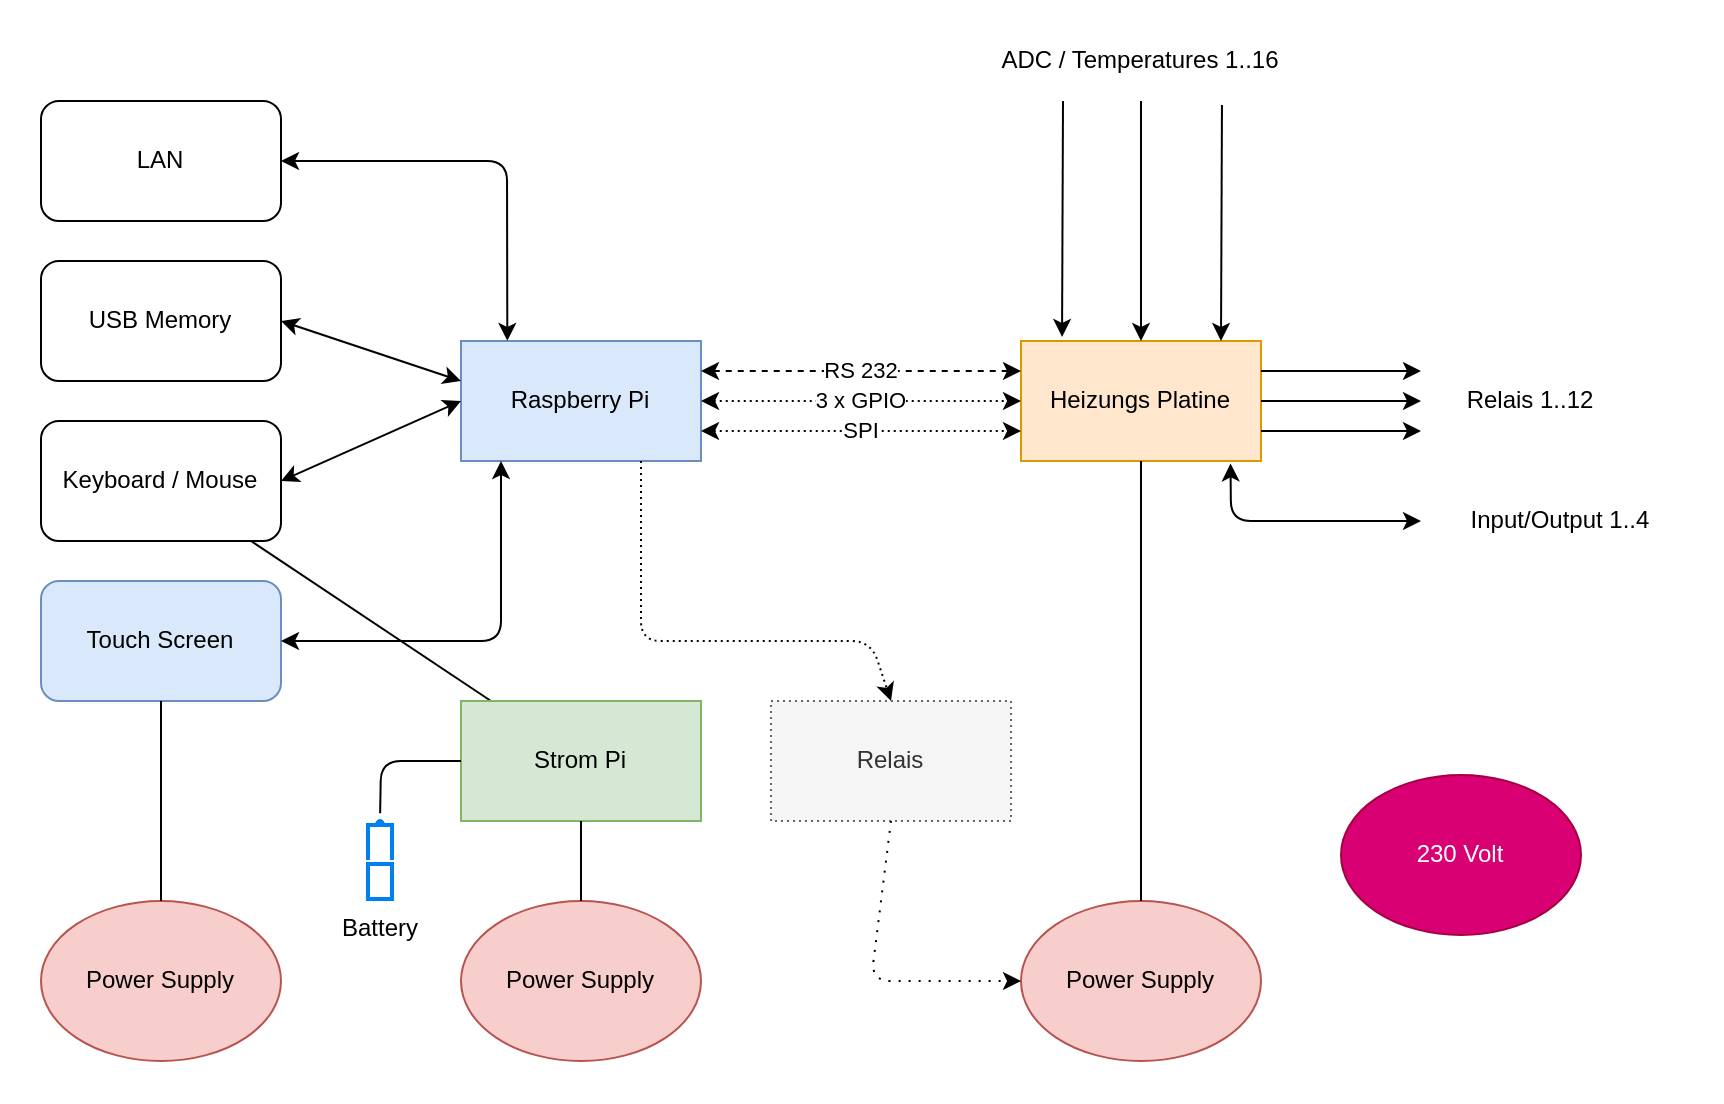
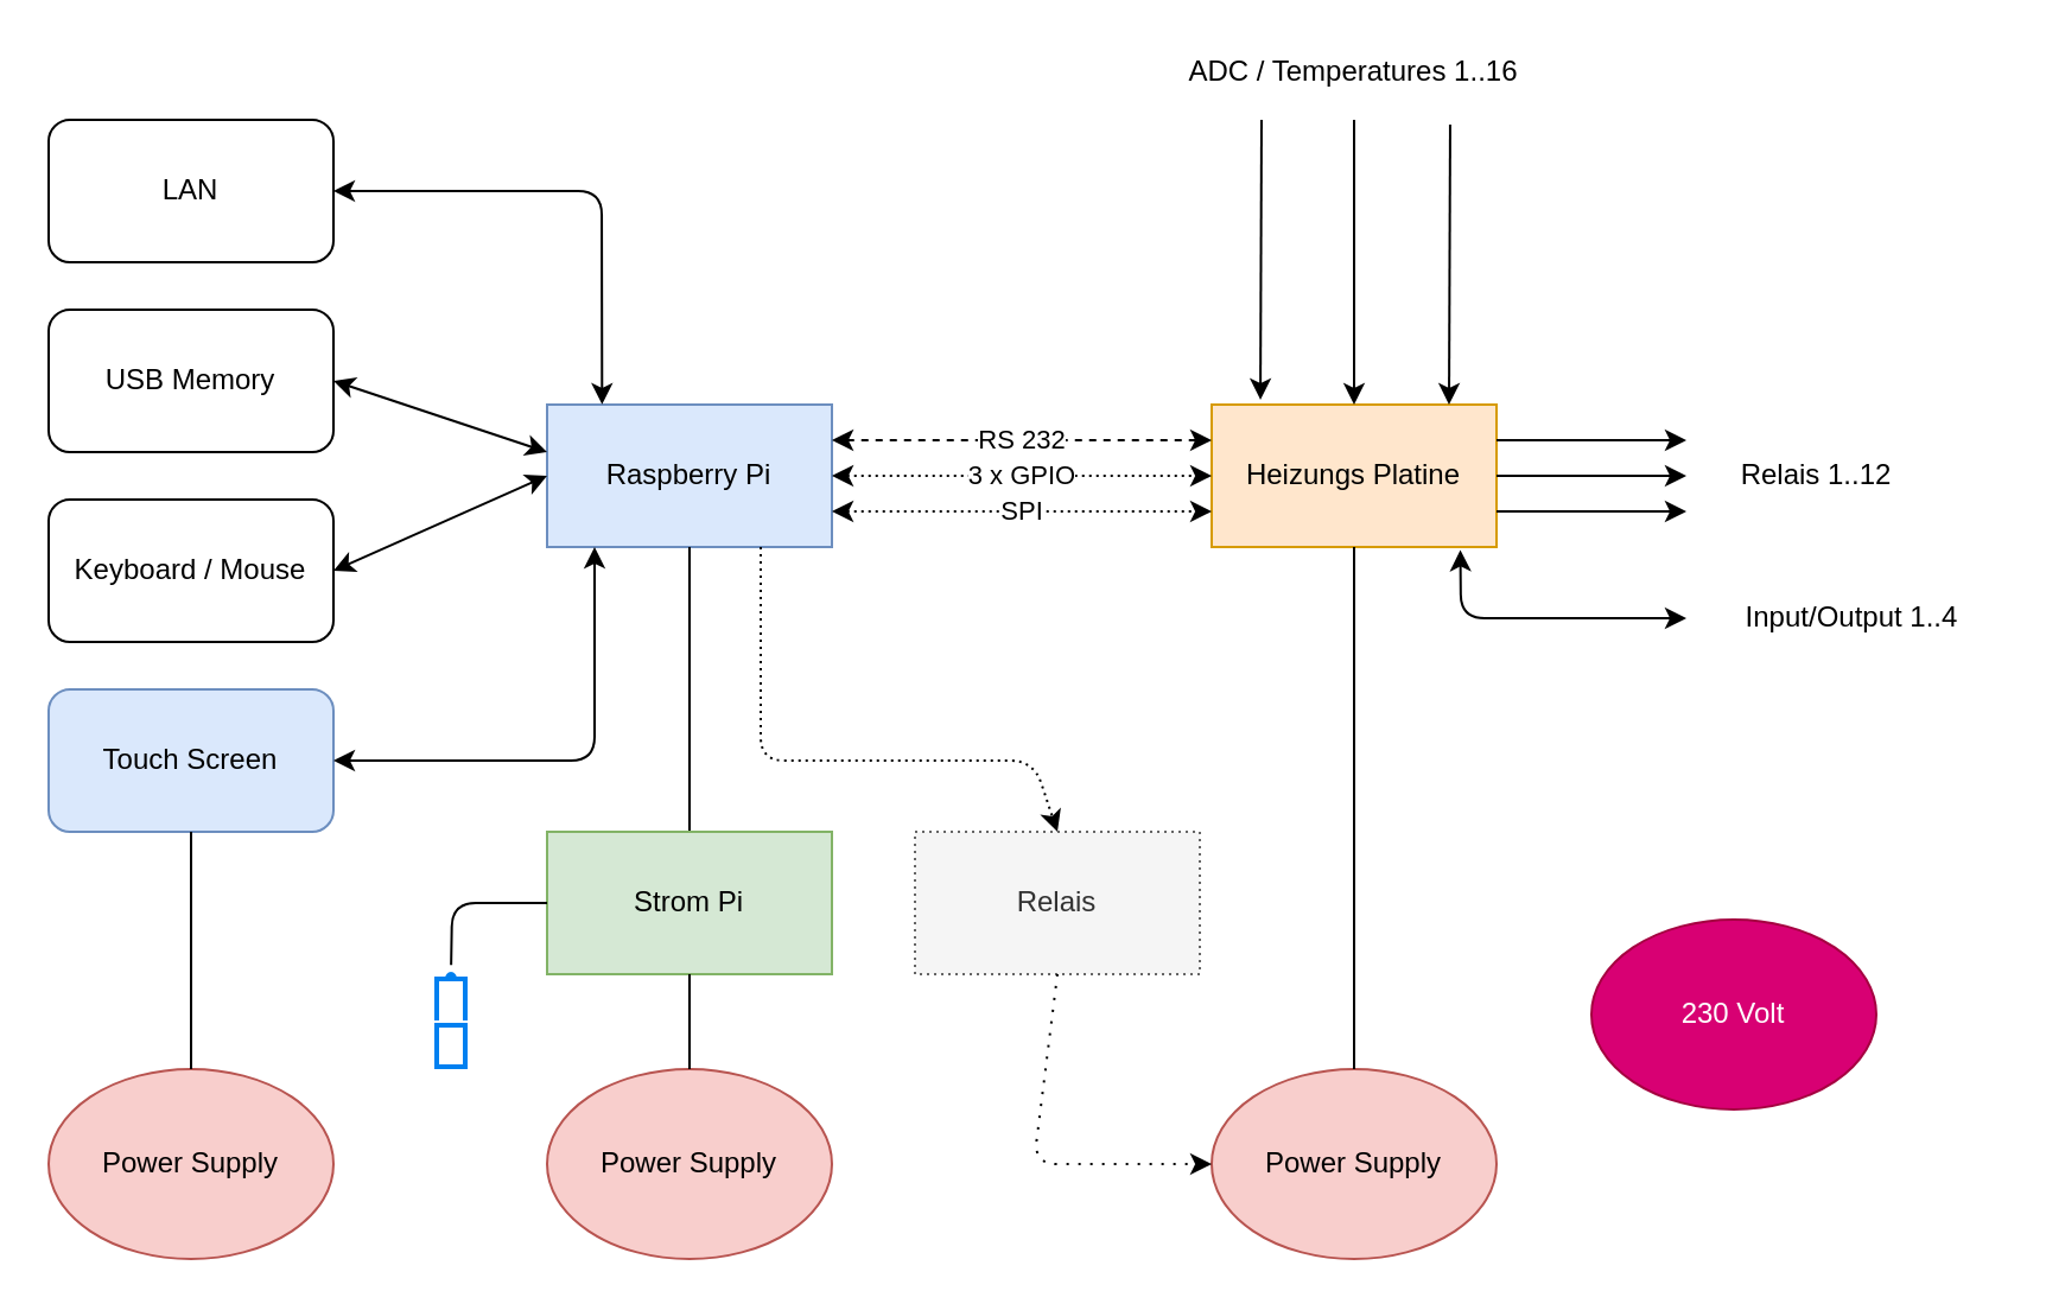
- <mxCell id="12" value="" style="endArrow=none;html=1;startArrow=none;" parent="1" source="18" target="7" edge="1"><mxGeometry width="50" height="50" relative="1" as="geometry"><mxPoint x="300" y="340" as="sourcePoint" /><mxPoint x="300" y="250" as="targetPoint" /></mxGeometry></mxCell>
+ <mxCell id="12" value="" style="endArrow=none;html=1;entryX=0.5;entryY=1;entryDx=0;entryDy=0;startArrow=none;" parent="1" source="18" target="2" edge="1"><mxGeometry width="50" height="50" relative="1" as="geometry"><mxPoint x="300" y="340" as="sourcePoint" /><mxPoint x="300" y="250" as="targetPoint" /></mxGeometry></mxCell>
- <mxCell id="34" value="Battery" style="text;html=1;strokeColor=none;fillColor=none;align=center;verticalAlign=middle;whiteSpace=wrap;rounded=0;" parent="32" vertex="1"><mxGeometry y="38.5" width="40" height="30" as="geometry" /></mxCell>
